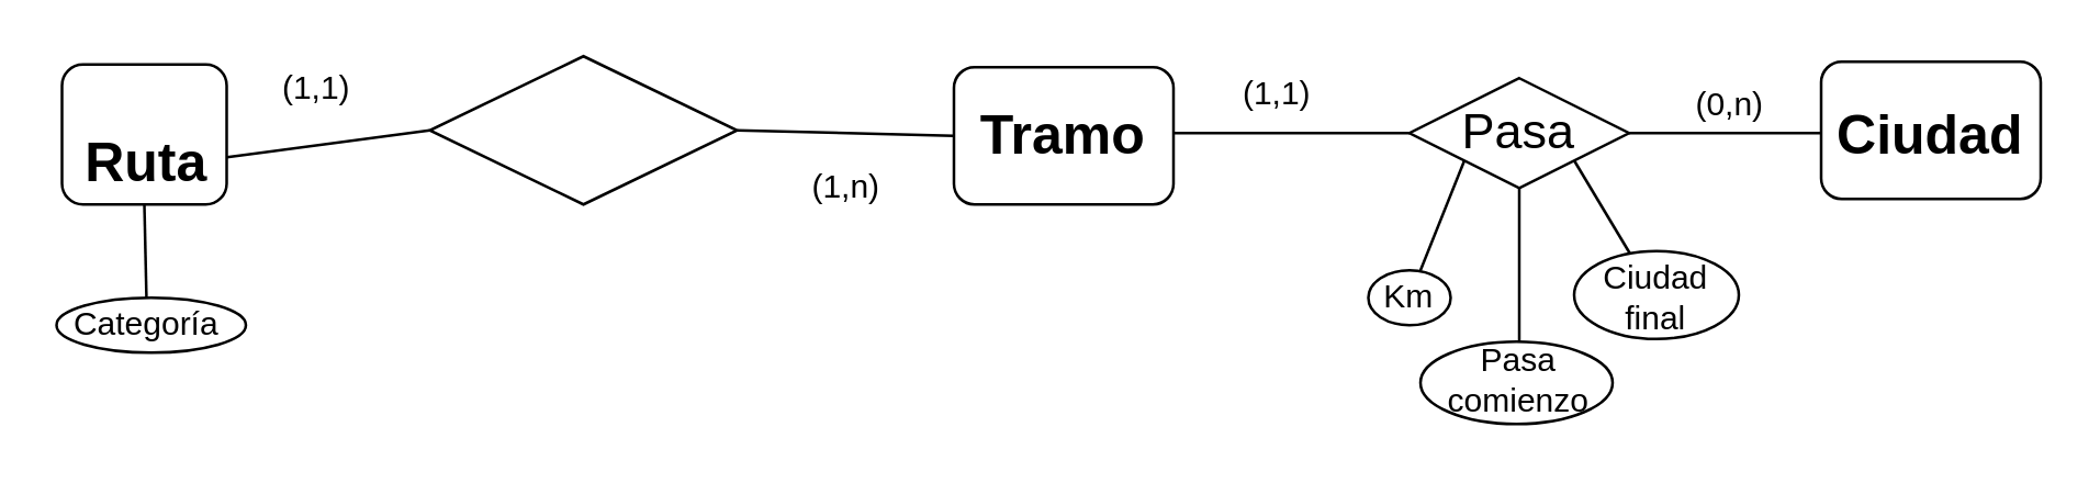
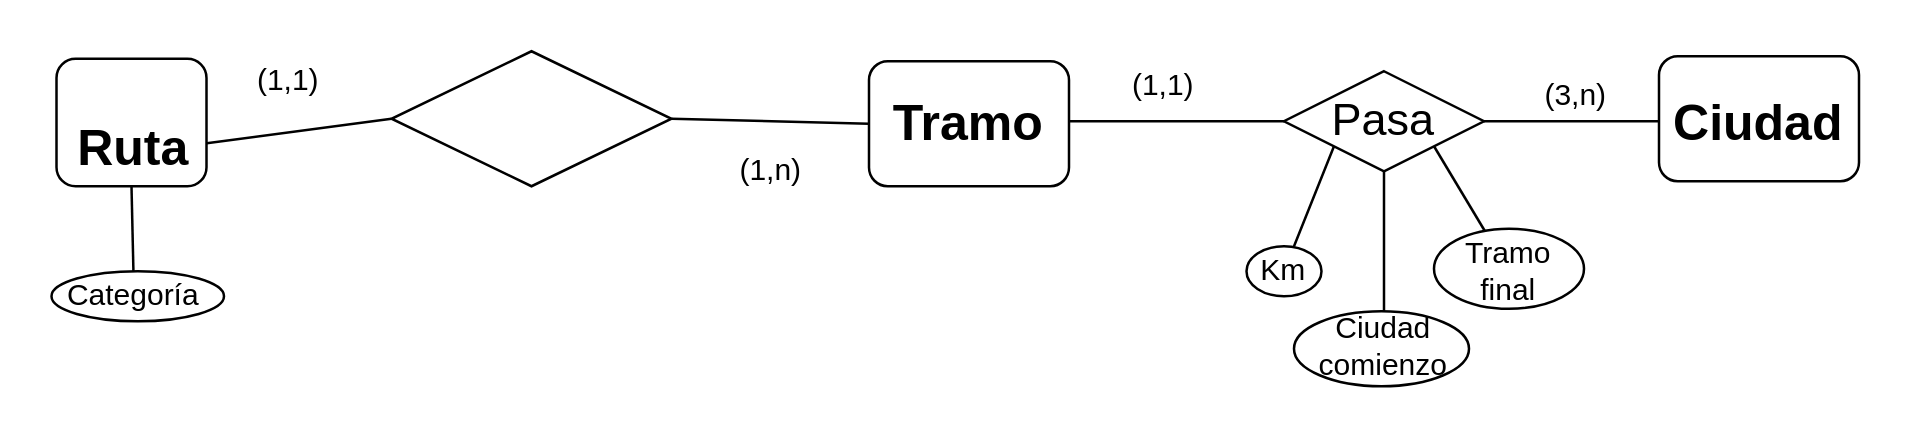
- <mxCell id="29" value="(0,n)" style="text;html=1;strokeColor=none;fillColor=none;align=center;verticalAlign=middle;whiteSpace=wrap;rounded=0;" vertex="1" parent="1"><mxGeometry x="610" y="28" width="40" height="20" as="geometry" /></mxCell>
+ <mxCell id="29" value="(3,n)" style="text;html=1;strokeColor=none;fillColor=none;align=center;verticalAlign=middle;whiteSpace=wrap;rounded=0;" vertex="1" parent="1"><mxGeometry x="610" y="28" width="40" height="20" as="geometry" /></mxCell>
- <mxCell id="25" value="Ciudad final" style="text;html=1;strokeColor=none;fillColor=none;align=center;verticalAlign=middle;whiteSpace=wrap;rounded=0;" vertex="1" parent="1"><mxGeometry x="583" y="98" width="40" height="20" as="geometry" /></mxCell>
+ <mxCell id="25" value="Tramo final" style="text;html=1;strokeColor=none;fillColor=none;align=center;verticalAlign=middle;whiteSpace=wrap;rounded=0;" vertex="1" parent="1"><mxGeometry x="583" y="98" width="40" height="20" as="geometry" /></mxCell>
- <mxCell id="26" value="Pasa comienzo" style="text;html=1;strokeColor=none;fillColor=none;align=center;verticalAlign=middle;whiteSpace=wrap;rounded=0;" vertex="1" parent="1"><mxGeometry x="533" y="128" width="40" height="20" as="geometry" /></mxCell>
+ <mxCell id="26" value="Ciudad comienzo" style="text;html=1;strokeColor=none;fillColor=none;align=center;verticalAlign=middle;whiteSpace=wrap;rounded=0;" vertex="1" parent="1"><mxGeometry x="533" y="128" width="40" height="20" as="geometry" /></mxCell>
